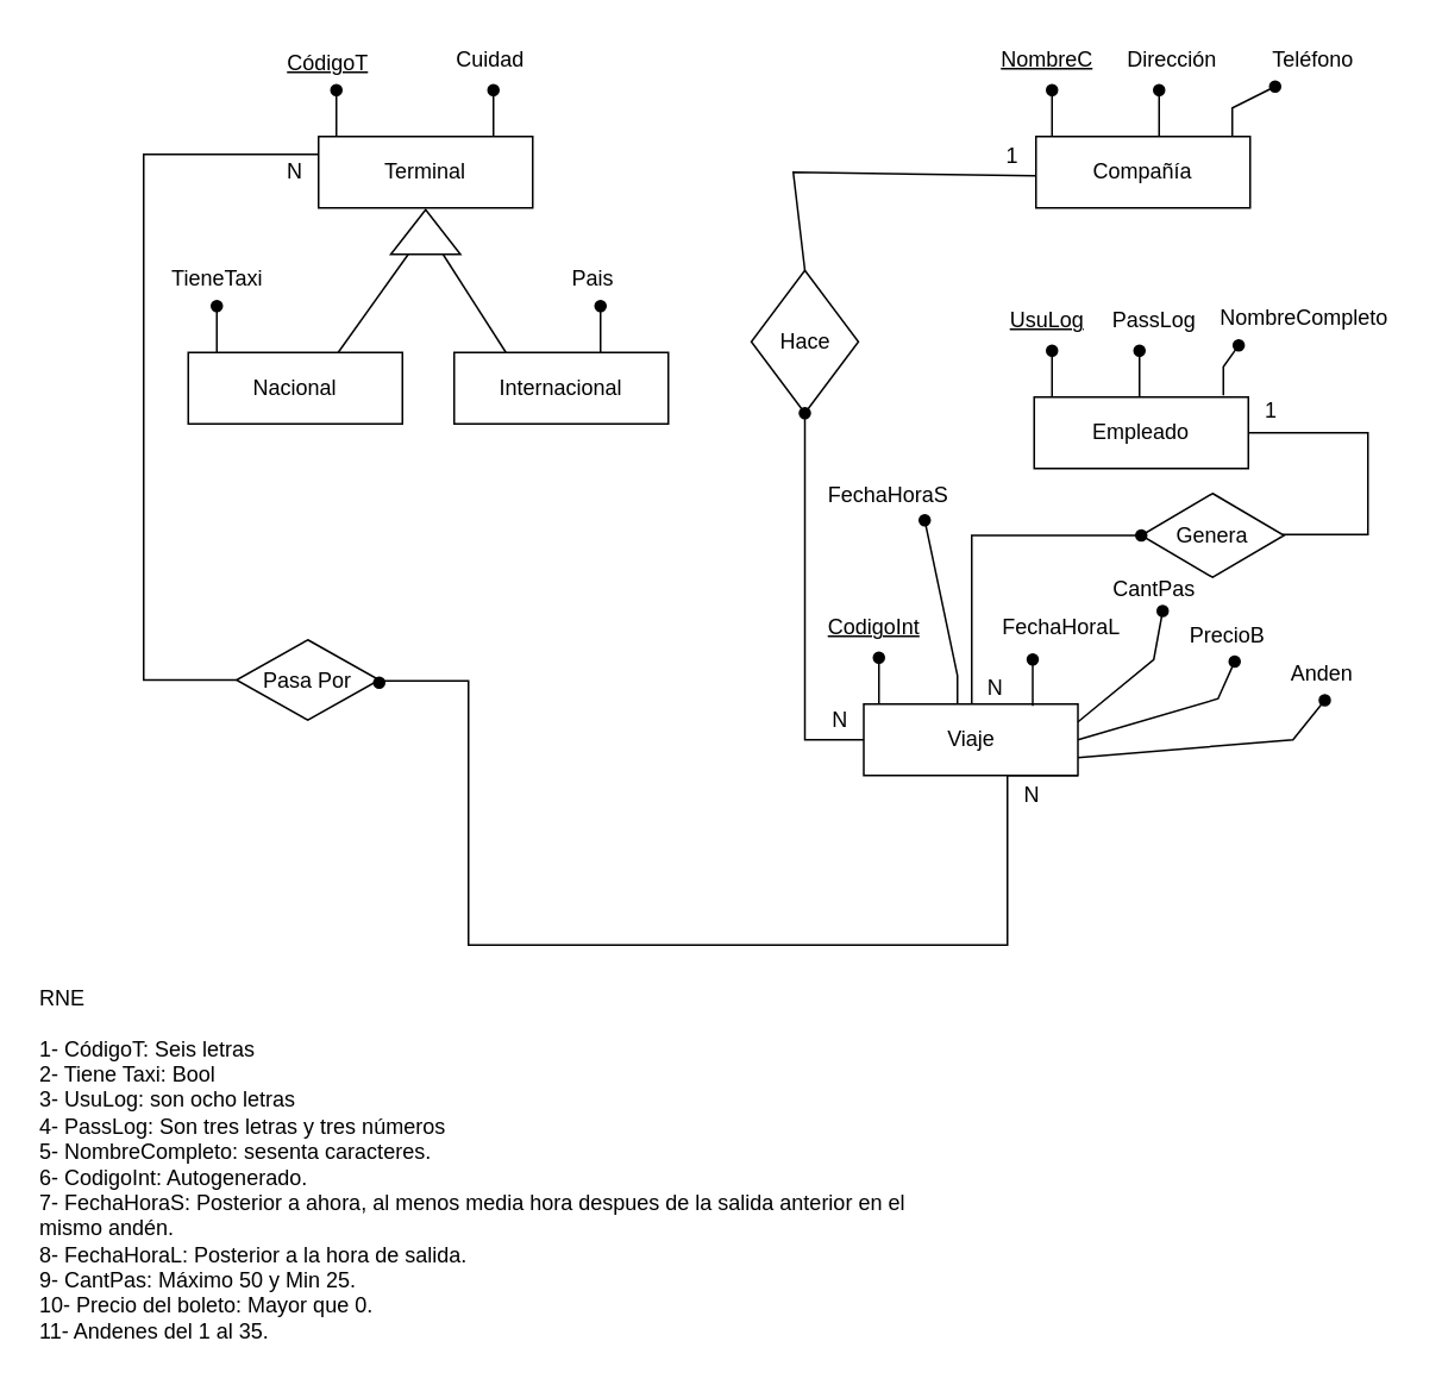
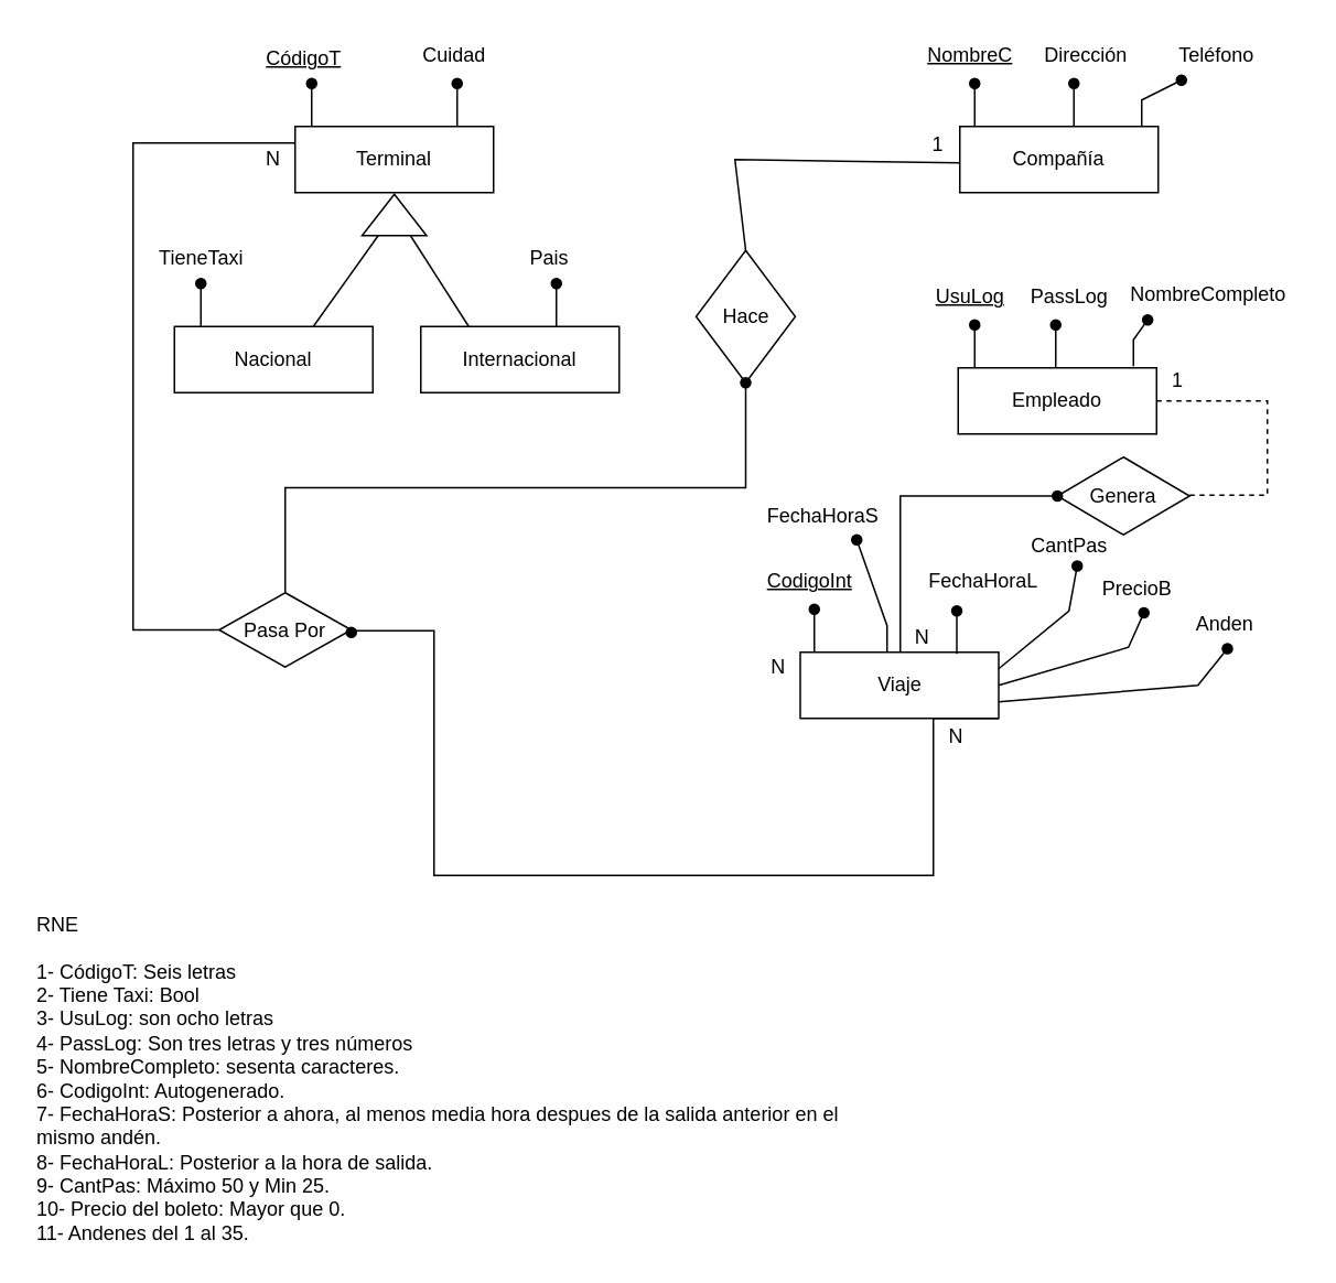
- <mxCell id="55" value="" style="edgeStyle=orthogonalEdgeStyle;rounded=0;orthogonalLoop=1;jettySize=auto;html=1;endArrow=none;endFill=0;startArrow=none;startFill=0;" parent="1" source="24" target="54" edge="1"><mxGeometry relative="1" as="geometry"><Array as="points"><mxPoint x="766" y="242" /><mxPoint x="766" y="299" /></Array><mxPoint x="699" y="242" as="sourcePoint" /><mxPoint x="544" y="394" as="targetPoint" /></mxGeometry></mxCell>
+ <mxCell id="55" value="" style="edgeStyle=orthogonalEdgeStyle;rounded=0;orthogonalLoop=1;jettySize=auto;html=1;endArrow=none;endFill=0;startArrow=none;startFill=0;dashed=1;" parent="1" source="24" target="54" edge="1"><mxGeometry relative="1" as="geometry"><Array as="points"><mxPoint x="766" y="242" /><mxPoint x="766" y="299" /></Array><mxPoint x="699" y="242" as="sourcePoint" /><mxPoint x="544" y="394" as="targetPoint" /></mxGeometry></mxCell>
- <mxCell id="43" value="FechaHoraS" style="text;html=1;align=center;verticalAlign=middle;resizable=0;points=[];autosize=1;strokeColor=none;fillColor=none;" parent="1" vertex="1"><mxGeometry x="454" y="264" width="85" height="26" as="geometry" /></mxCell>
+ <mxCell id="43" value="FechaHoraS" style="text;html=1;align=center;verticalAlign=middle;resizable=0;points=[];autosize=1;strokeColor=none;fillColor=none;" parent="1" vertex="1"><mxGeometry x="454" y="299" width="85" height="26" as="geometry" /></mxCell>
- <mxCell id="58" style="edgeStyle=orthogonalEdgeStyle;rounded=0;orthogonalLoop=1;jettySize=auto;html=1;entryX=0;entryY=0.5;entryDx=0;entryDy=0;endArrow=none;endFill=0;startArrow=oval;startFill=1;exitX=0.5;exitY=1;exitDx=0;exitDy=0;" parent="1" source="53" target="25" edge="1"><mxGeometry relative="1" as="geometry" /></mxCell>
+ <mxCell id="58" style="edgeStyle=orthogonalEdgeStyle;rounded=0;orthogonalLoop=1;jettySize=auto;html=1;endArrow=none;endFill=0;startArrow=oval;startFill=1;exitX=0.5;exitY=1;exitDx=0;exitDy=0;" parent="1" source="53" target="52" edge="1"><mxGeometry relative="1" as="geometry" /></mxCell>
